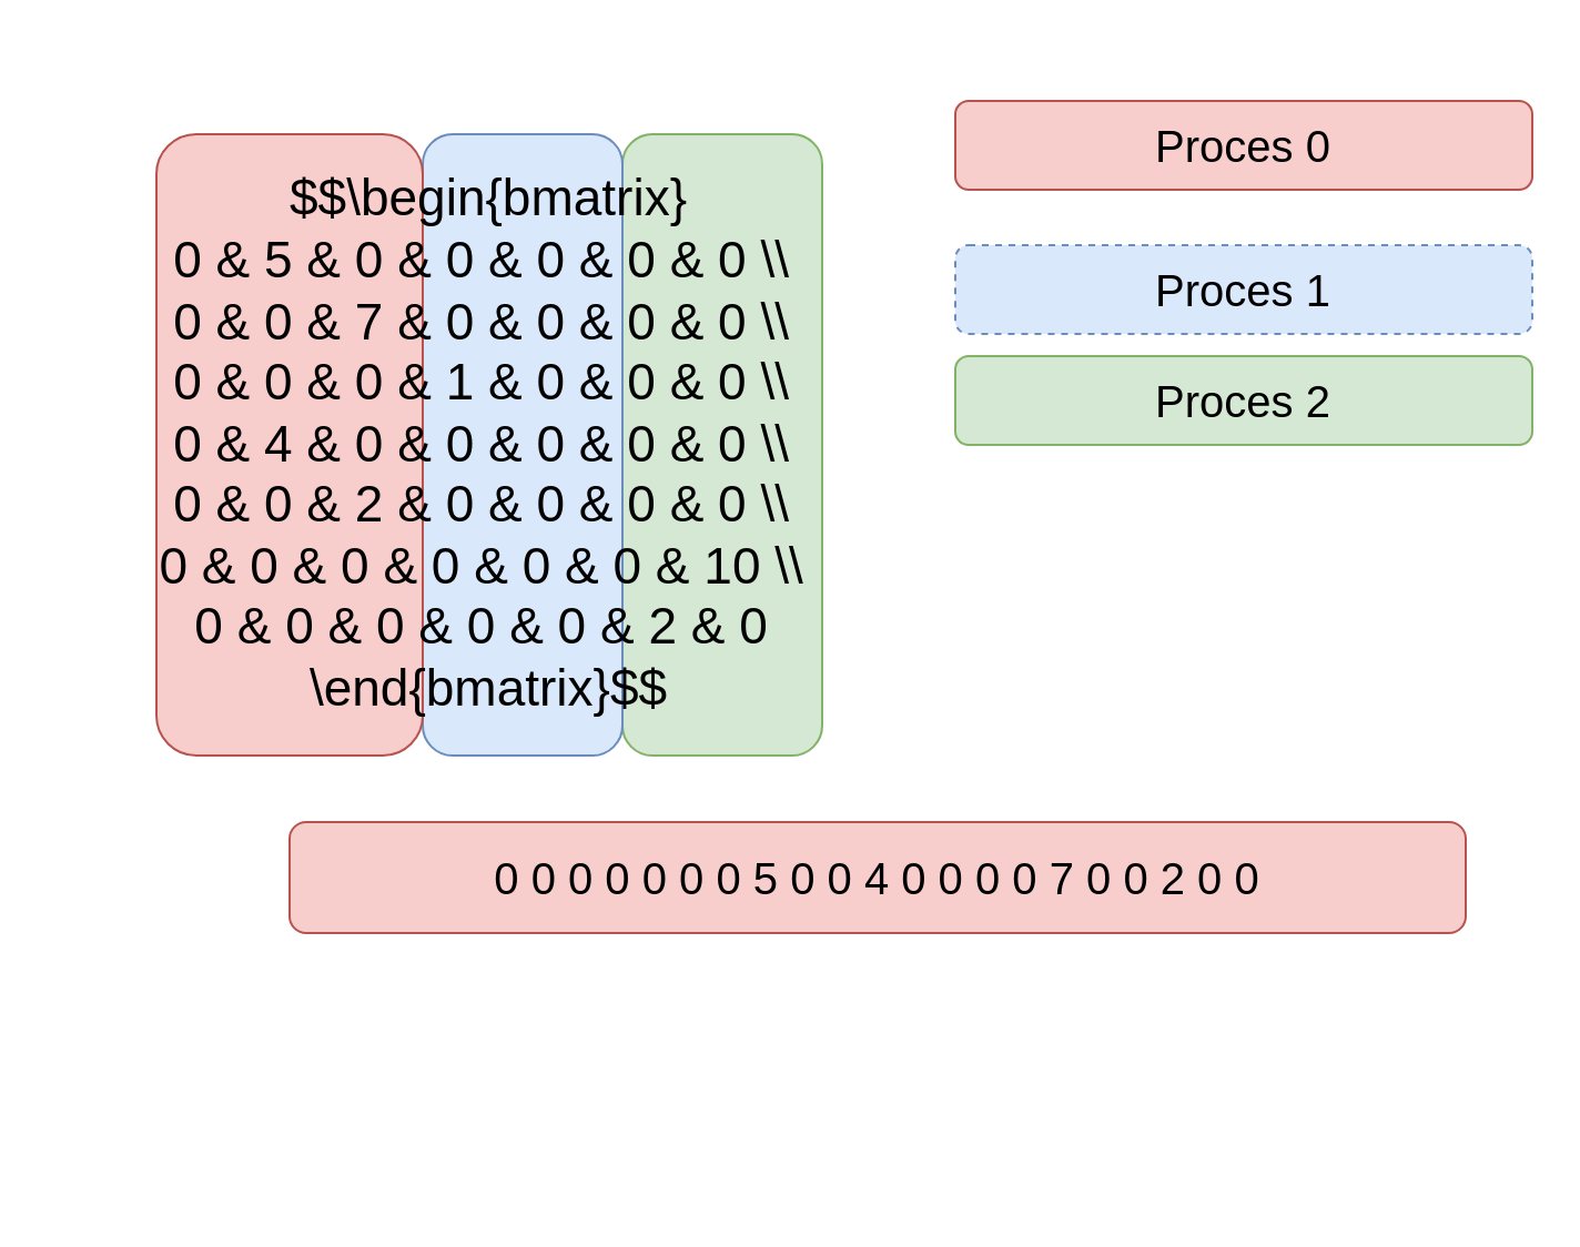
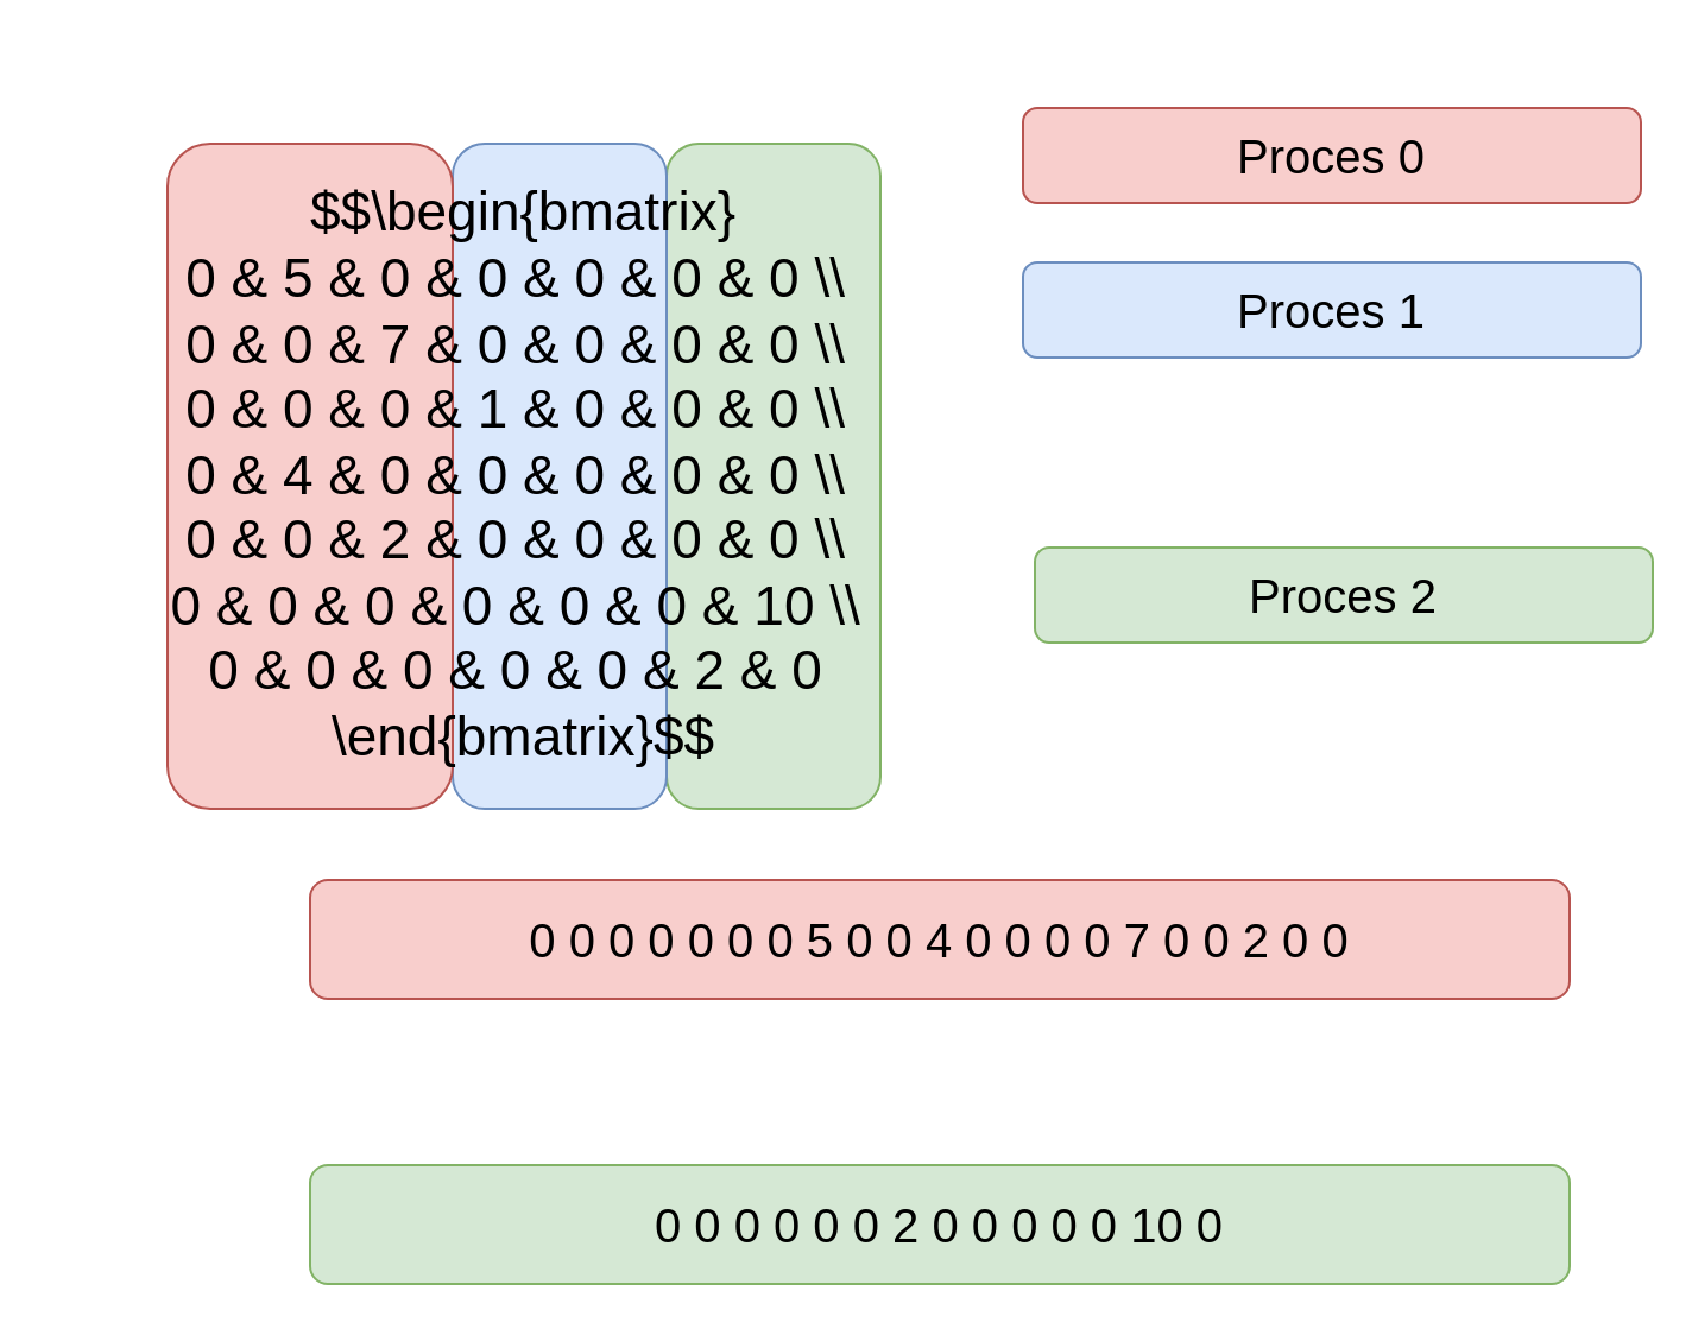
- <mxCell id="6" value="Proces 1" style="rounded=1;whiteSpace=wrap;html=1;fillColor=#dae8fc;fontSize=20;strokeColor=#6c8ebf;dashed=1;" vertex="1" parent="1"><mxGeometry x="430" y="110" width="260" height="40" as="geometry" /></mxCell>
+ <mxCell id="6" value="Proces 1" style="rounded=1;whiteSpace=wrap;html=1;fillColor=#dae8fc;fontSize=20;strokeColor=#6c8ebf;" vertex="1" parent="1"><mxGeometry x="430" y="110" width="260" height="40" as="geometry" /></mxCell>
- <mxCell id="7" value="Proces 2" style="rounded=1;whiteSpace=wrap;html=1;fillColor=#d5e8d4;fontSize=20;strokeColor=#82b366;" vertex="1" parent="1"><mxGeometry x="430" y="160" width="260" height="40" as="geometry" /></mxCell>
+ <mxCell id="7" value="Proces 2" style="rounded=1;whiteSpace=wrap;html=1;fillColor=#d5e8d4;fontSize=20;strokeColor=#82b366;" vertex="1" parent="1"><mxGeometry x="435" y="230" width="260" height="40" as="geometry" /></mxCell>
+ <mxCell id="9" value="0 0 0 0 0 0 2 0 0 0 0 0 10 0" style="rounded=1;whiteSpace=wrap;html=1;fillColor=#d5e8d4;fontSize=20;strokeColor=#82b366;" vertex="1" parent="1"><mxGeometry x="130" y="490" width="530" height="50" as="geometry" /></mxCell>
